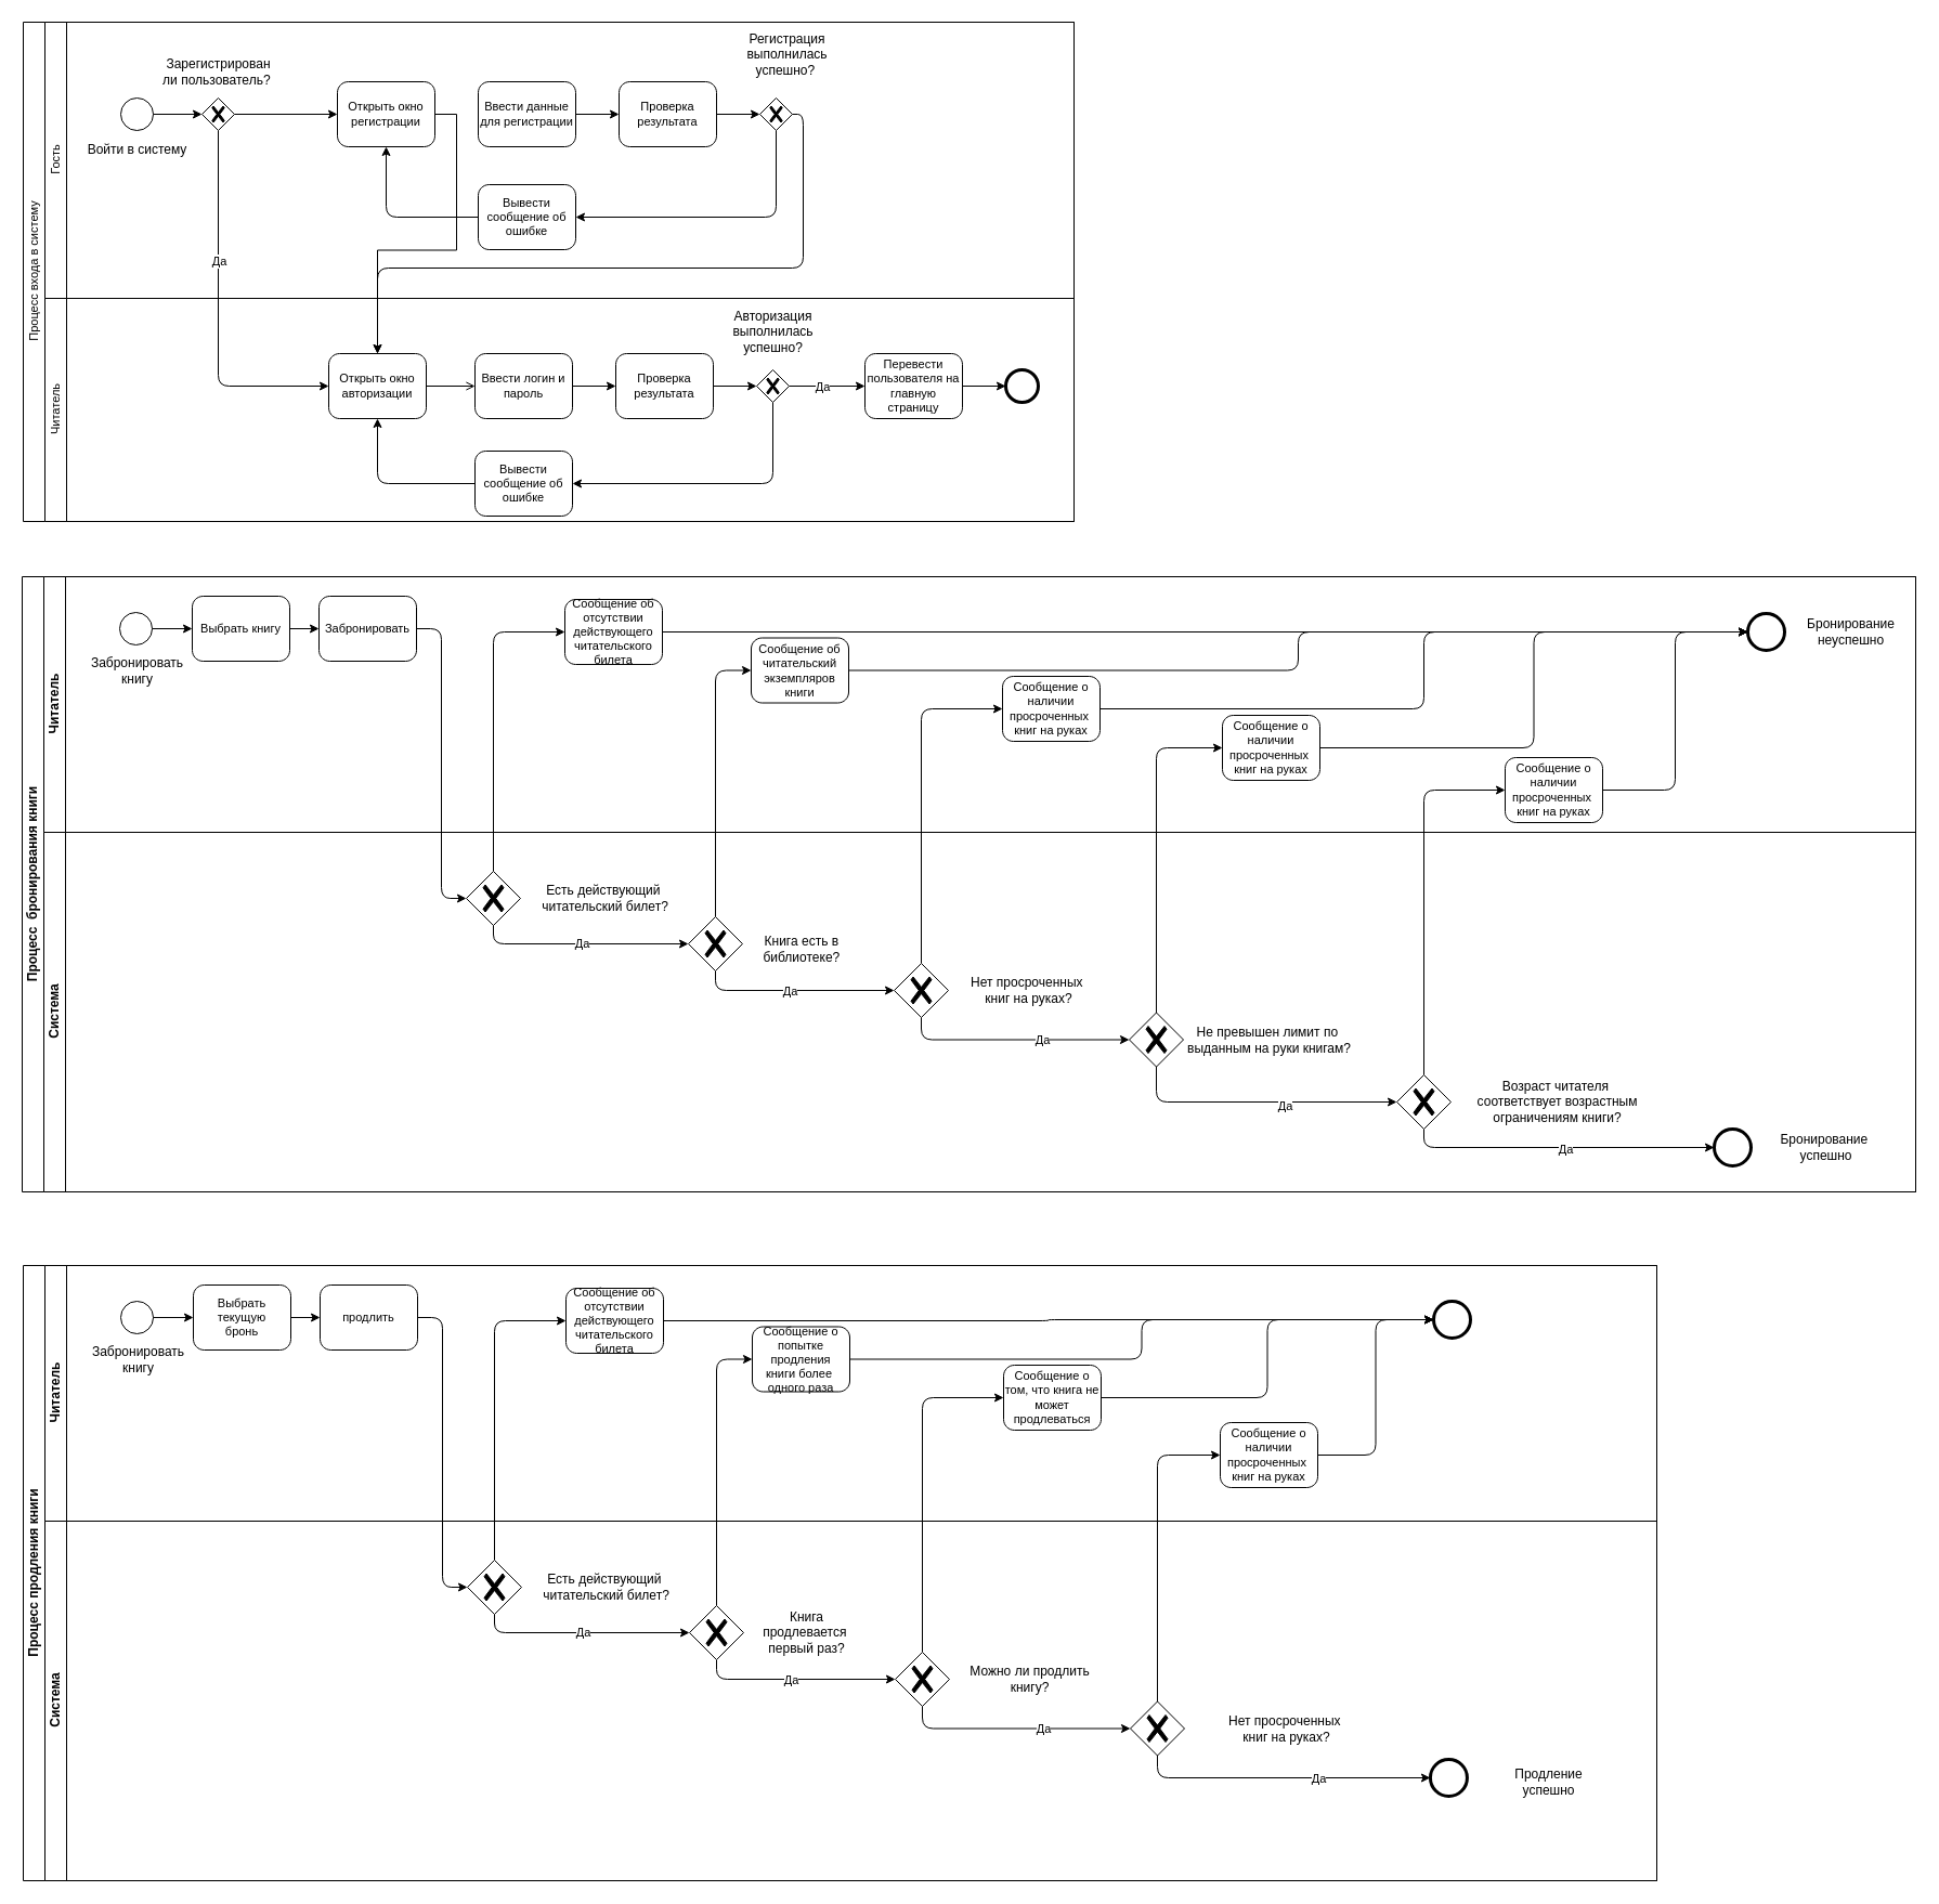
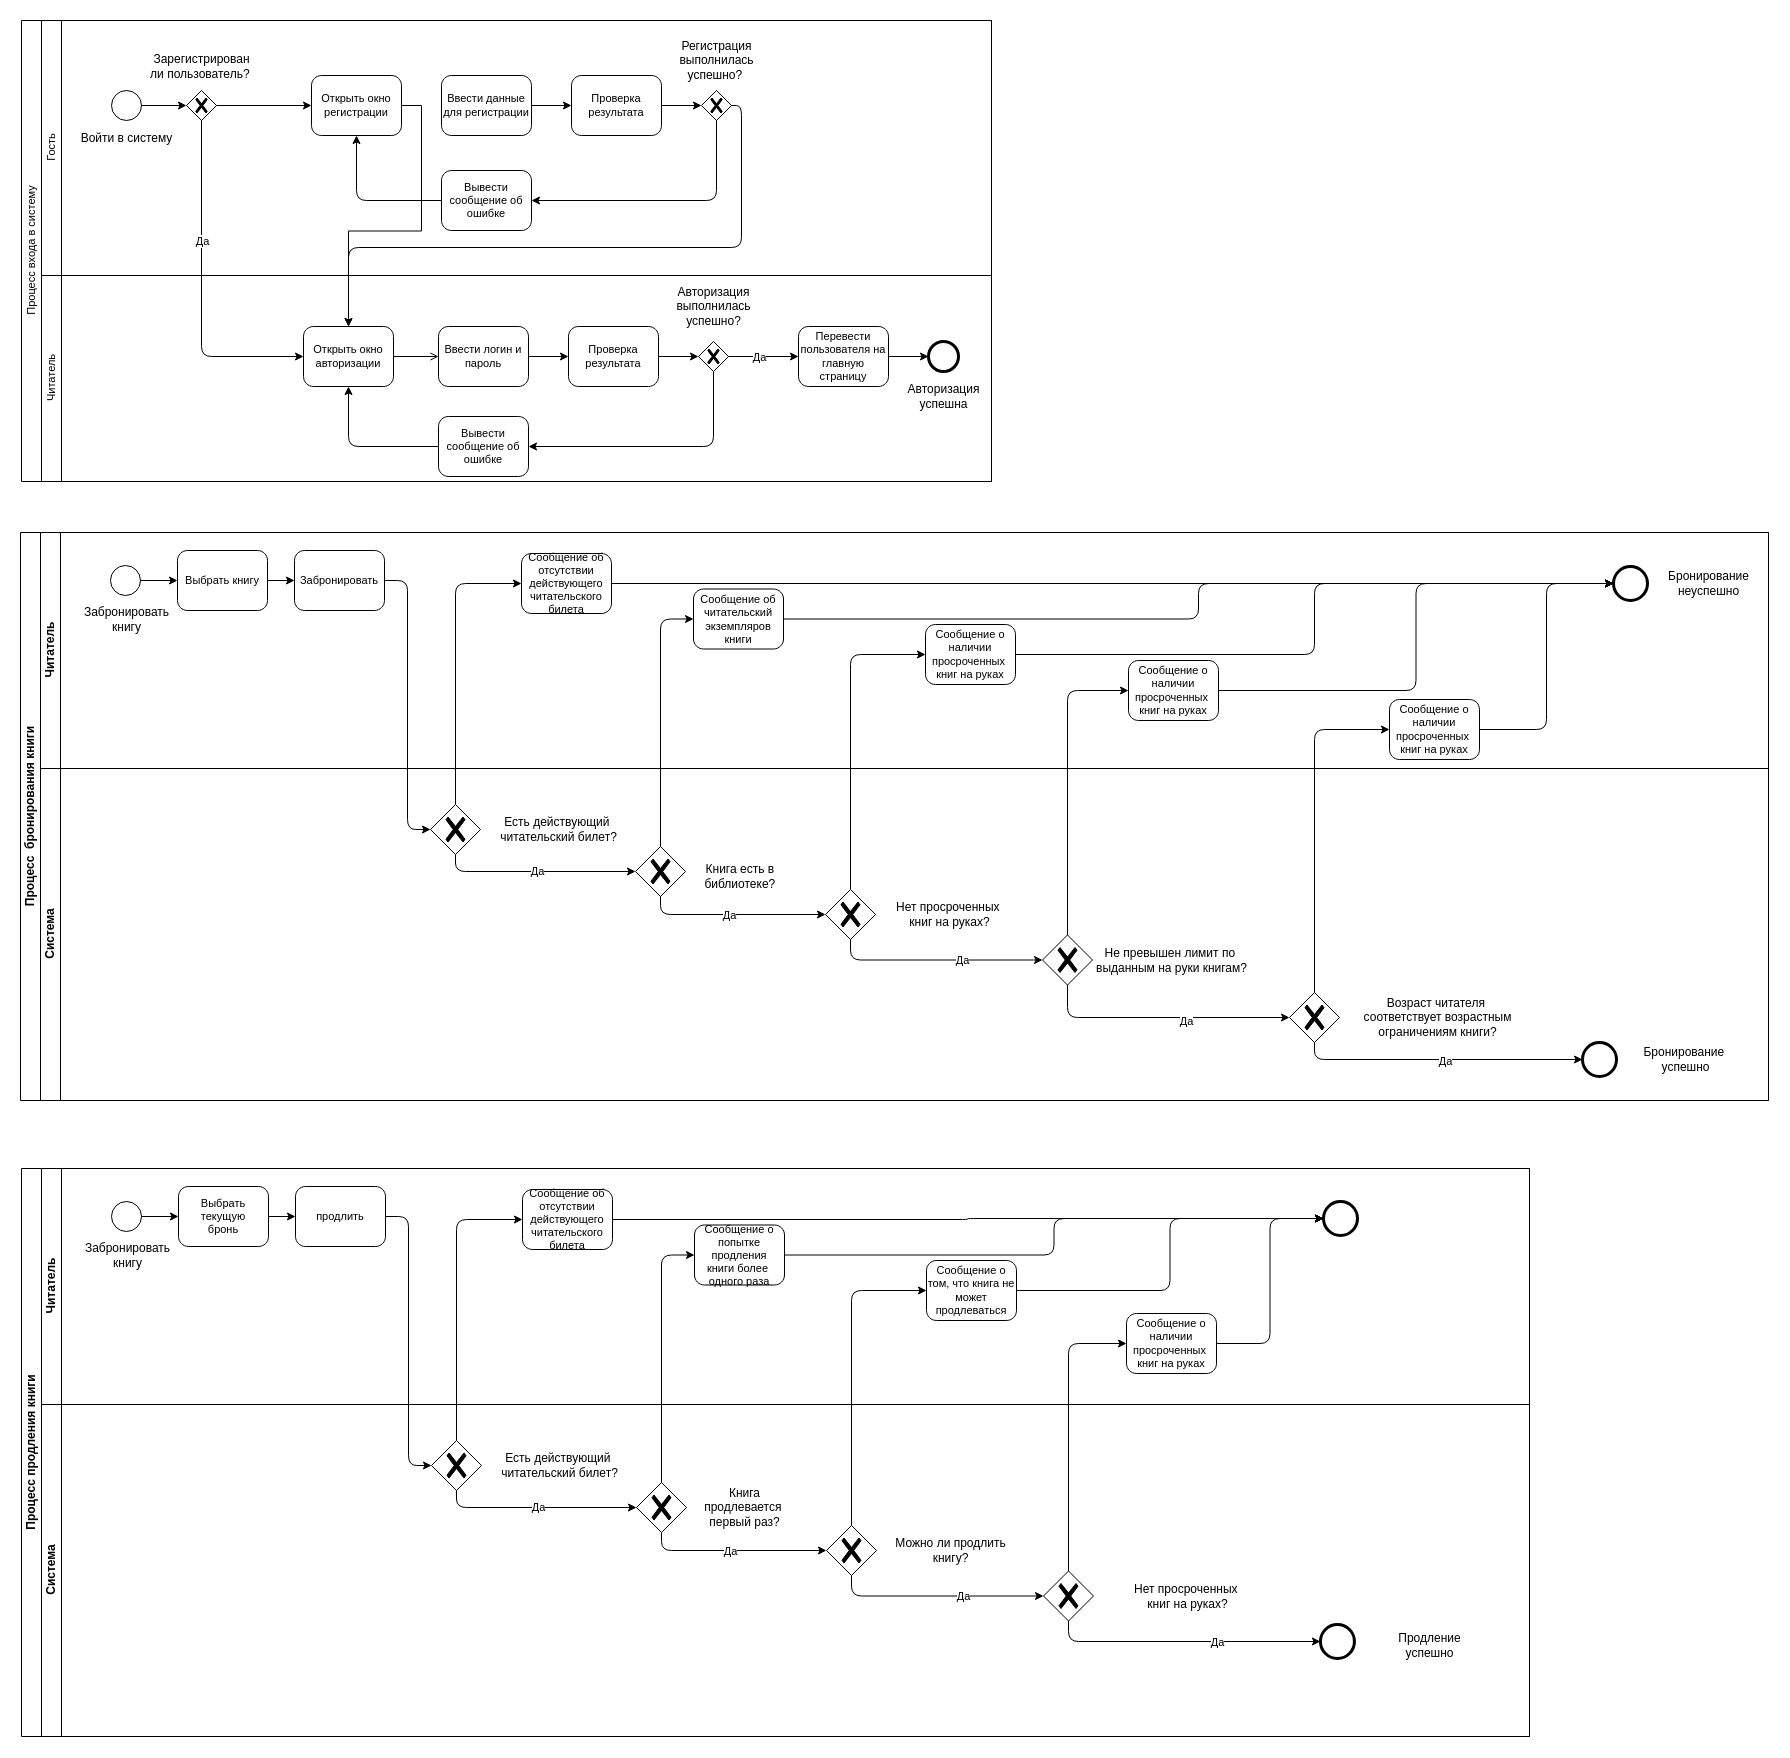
- <mxCell id="18" value="Регистрация&lt;br&gt;выполнилась&lt;br&gt;успешно?&amp;nbsp;" style="text;html=1;align=center;verticalAlign=middle;resizable=0;points=[];autosize=1;strokeColor=none;fillColor=none;" vertex="1" parent="3"><mxGeometry x="639" y="2" width="92" height="55" as="geometry" /></mxCell>
+ <mxCell id="18" value="Регистрация&lt;br&gt;выполнилась&lt;br&gt;успешно?&amp;nbsp;" style="text;html=1;align=center;verticalAlign=middle;resizable=0;points=[];autosize=1;strokeColor=none;fillColor=none;" vertex="1" parent="3"><mxGeometry x="629" y="12" width="92" height="55" as="geometry" /></mxCell>
+ <mxCell id="39" value="Авторизация&lt;br&gt;успешна" style="text;html=1;align=center;verticalAlign=middle;resizable=0;points=[];autosize=1;strokeColor=none;fillColor=none;" vertex="1" parent="22"><mxGeometry x="857" y="100" width="90" height="41" as="geometry" /></mxCell>
